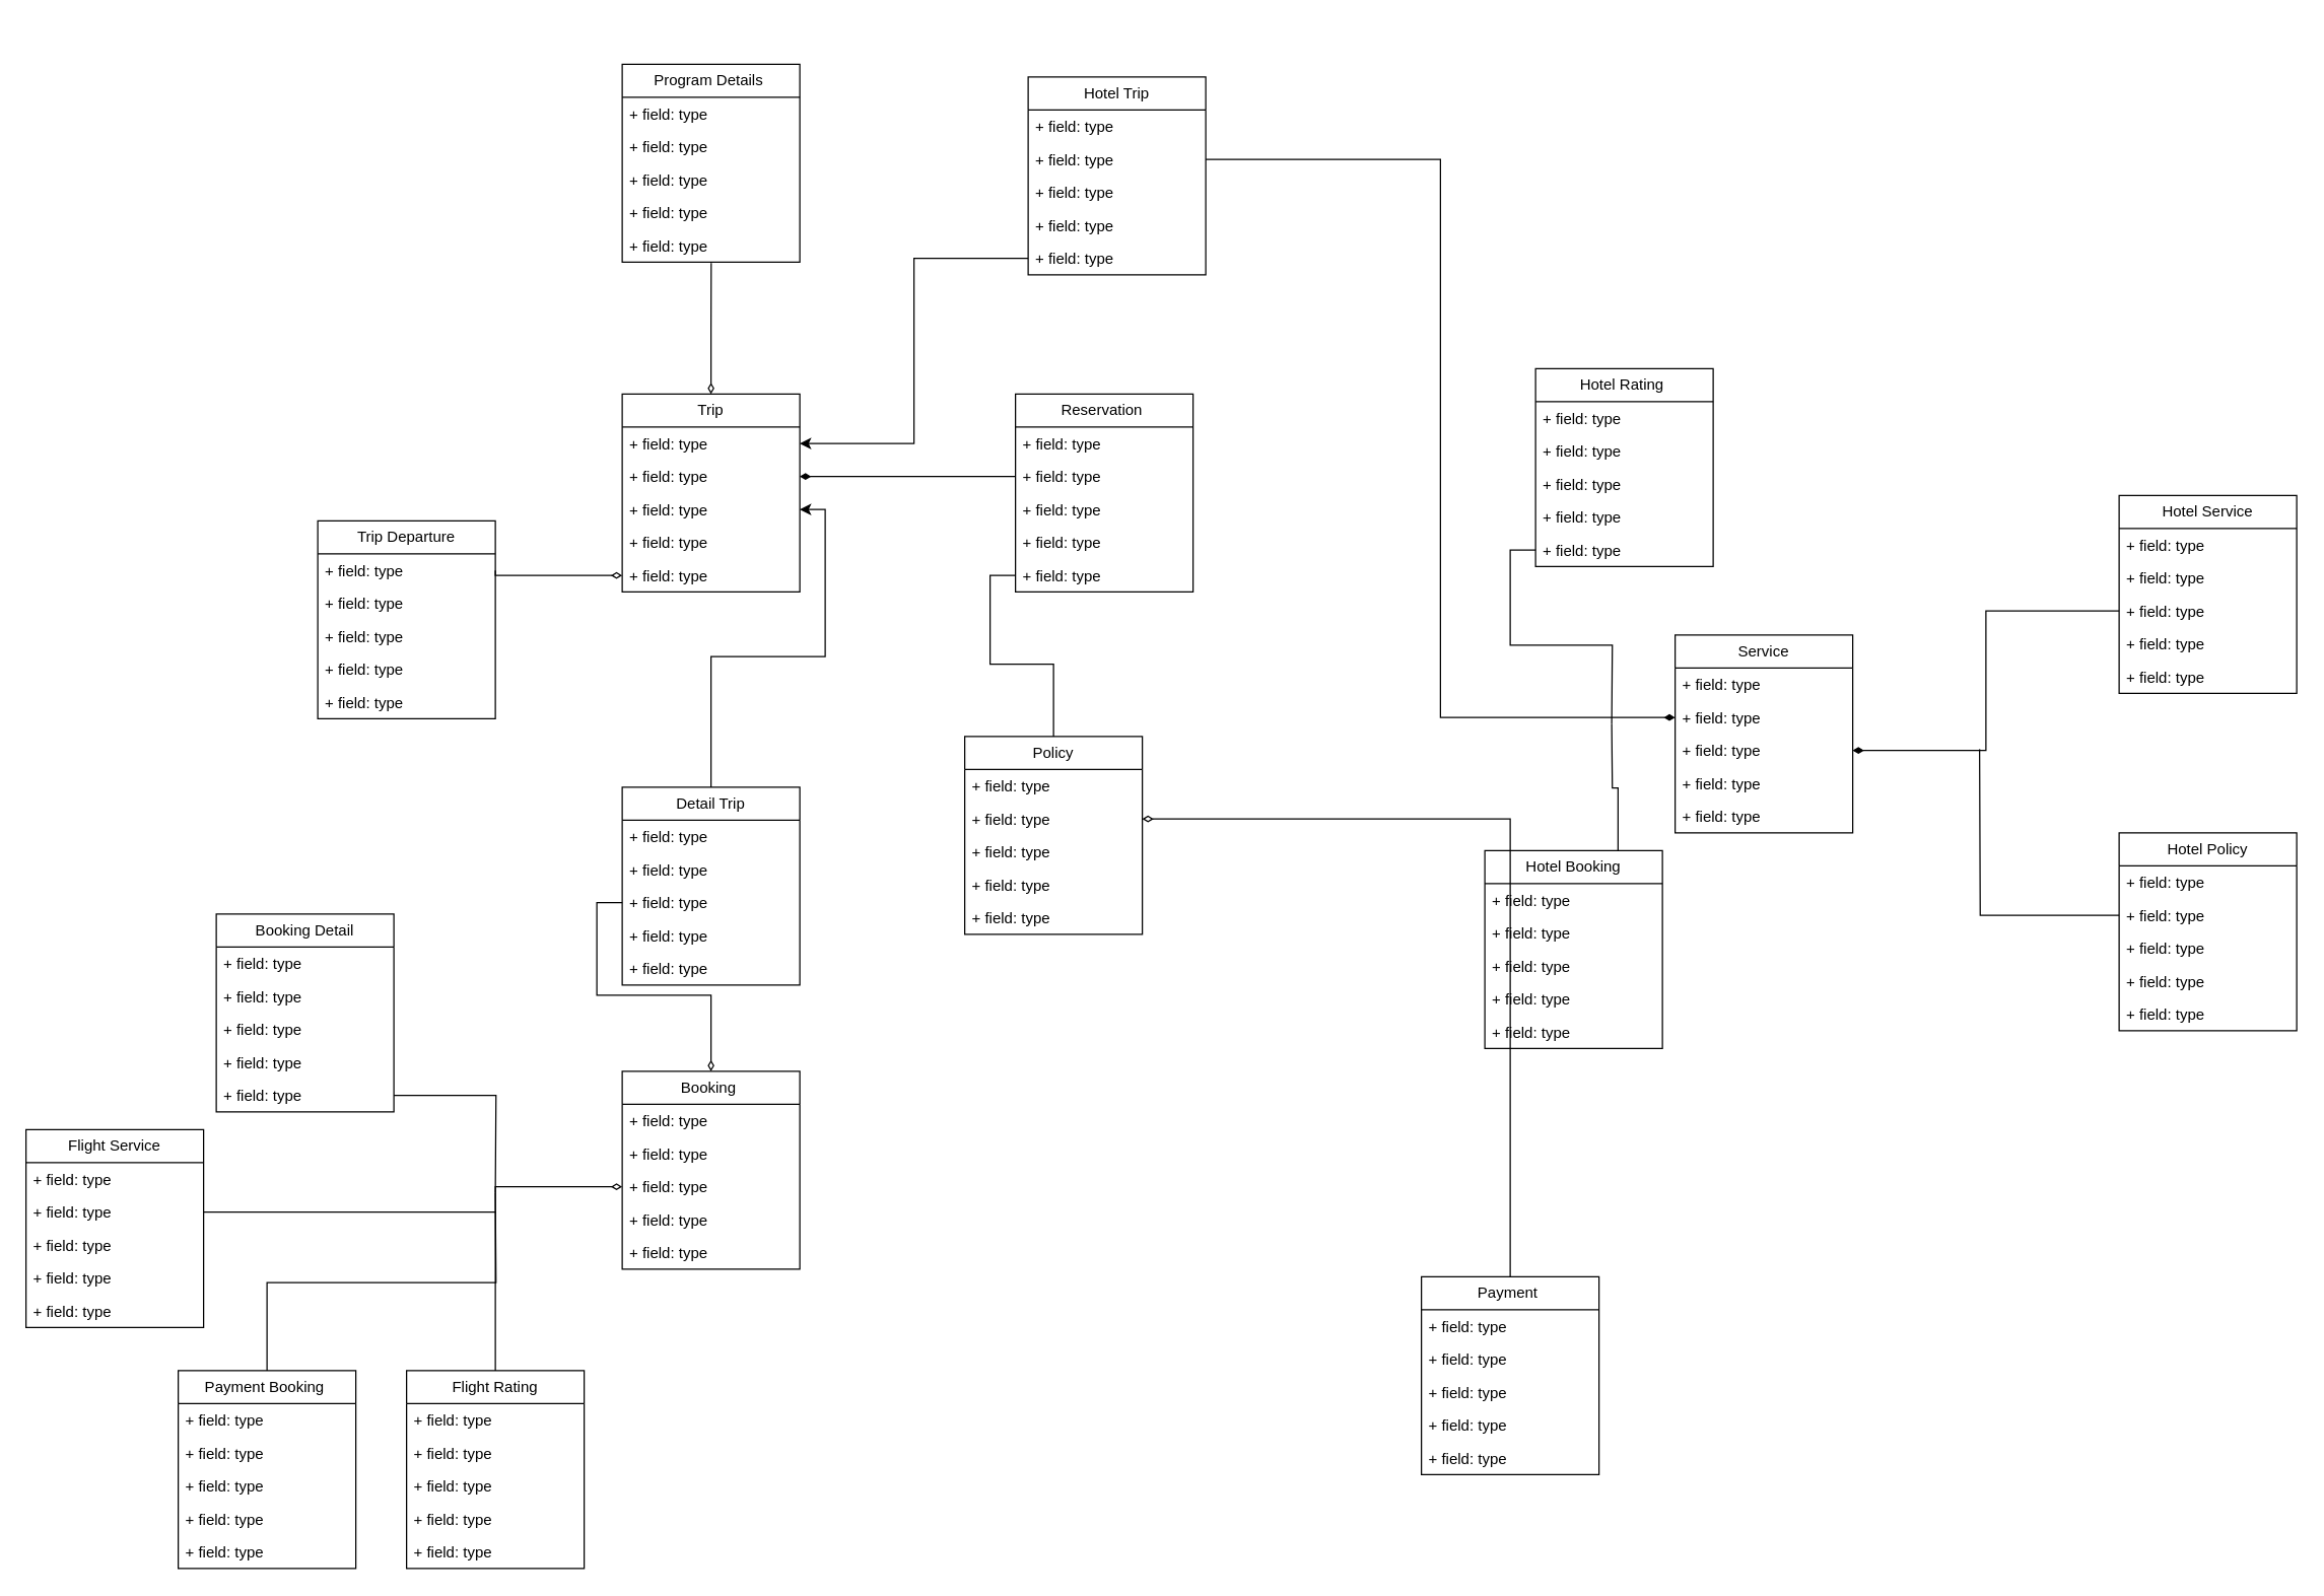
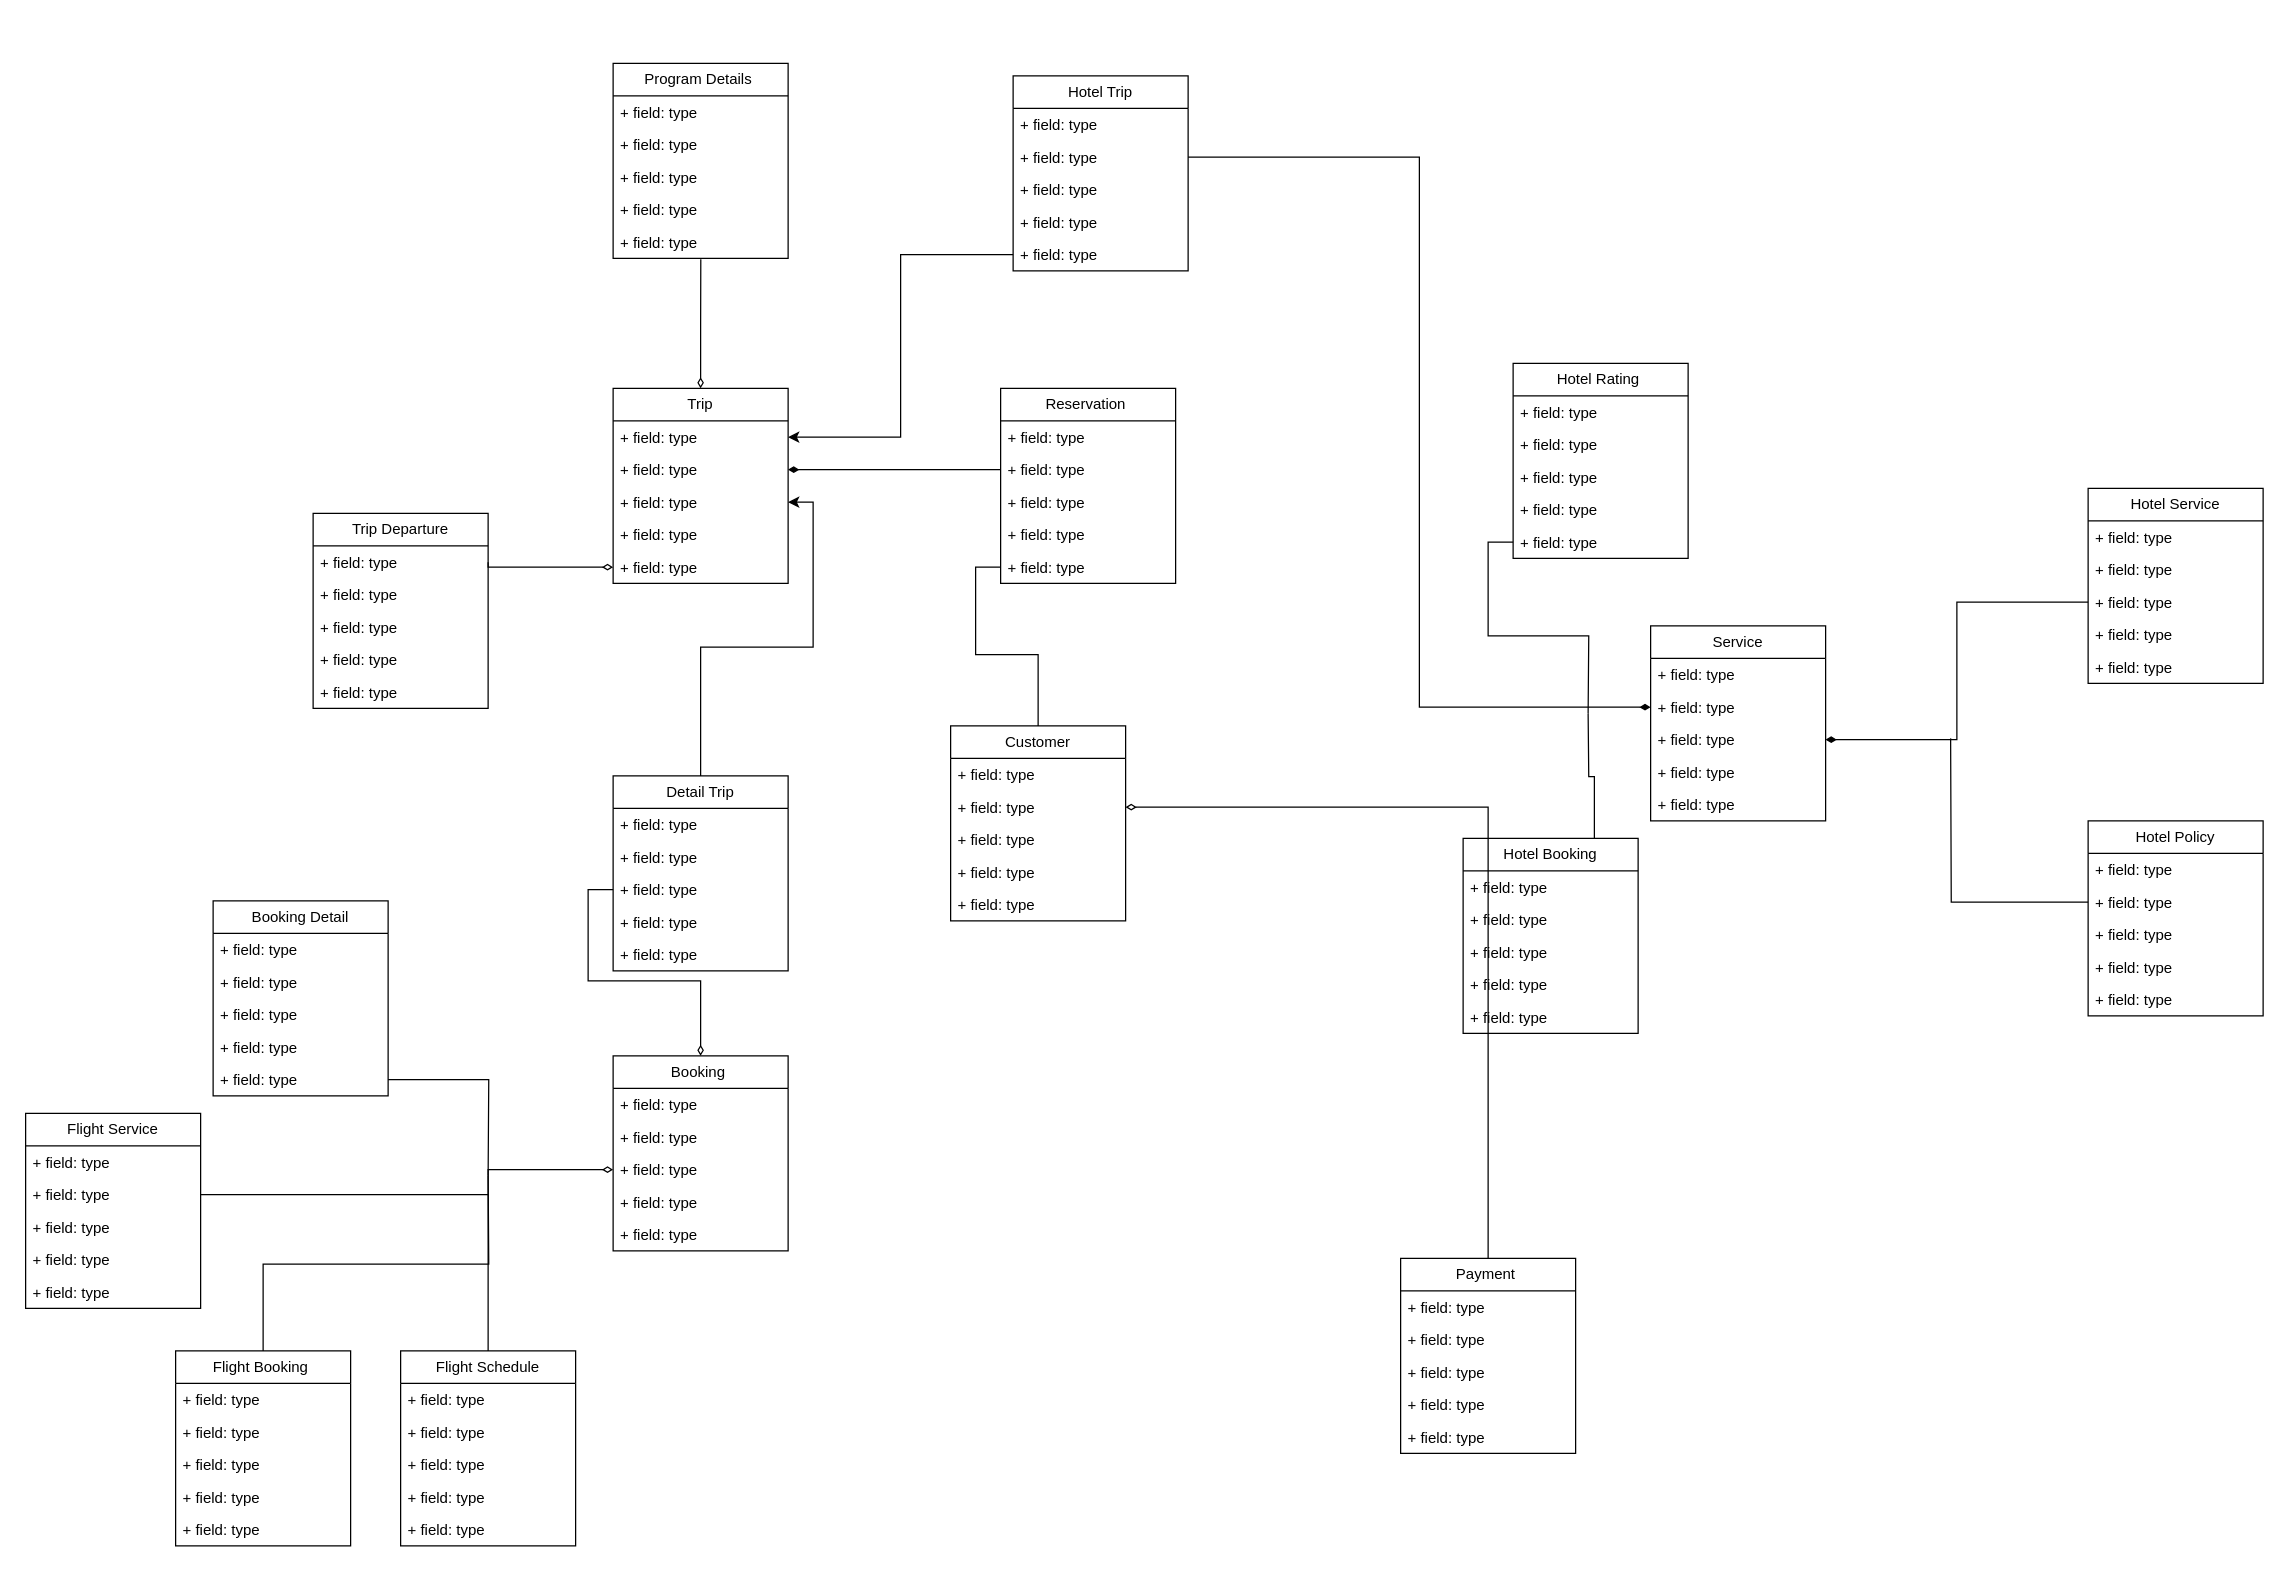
- <mxCell id="48" value="Policy" style="swimlane;fontStyle=0;childLayout=stackLayout;horizontal=1;startSize=26;fillColor=none;horizontalStack=0;resizeParent=1;resizeParentMax=0;resizeLast=0;collapsible=1;marginBottom=0;whiteSpace=wrap;html=1;" parent="1" vertex="1"><mxGeometry x="760" y="580" width="140" height="156" as="geometry" /></mxCell>
+ <mxCell id="48" value="Customer" style="swimlane;fontStyle=0;childLayout=stackLayout;horizontal=1;startSize=26;fillColor=none;horizontalStack=0;resizeParent=1;resizeParentMax=0;resizeLast=0;collapsible=1;marginBottom=0;whiteSpace=wrap;html=1;" parent="1" vertex="1"><mxGeometry x="760" y="580" width="140" height="156" as="geometry" /></mxCell>
- <mxCell id="107" value="Payment Booking&amp;nbsp;" style="swimlane;fontStyle=0;childLayout=stackLayout;horizontal=1;startSize=26;fillColor=none;horizontalStack=0;resizeParent=1;resizeParentMax=0;resizeLast=0;collapsible=1;marginBottom=0;whiteSpace=wrap;html=1;" parent="1" vertex="1"><mxGeometry x="140" y="1080" width="140" height="156" as="geometry" /></mxCell>
+ <mxCell id="107" value="Flight Booking&amp;nbsp;" style="swimlane;fontStyle=0;childLayout=stackLayout;horizontal=1;startSize=26;fillColor=none;horizontalStack=0;resizeParent=1;resizeParentMax=0;resizeLast=0;collapsible=1;marginBottom=0;whiteSpace=wrap;html=1;" parent="1" vertex="1"><mxGeometry x="140" y="1080" width="140" height="156" as="geometry" /></mxCell>
- <mxCell id="11" value="Flight Rating" style="swimlane;fontStyle=0;childLayout=stackLayout;horizontal=1;startSize=26;fillColor=none;horizontalStack=0;resizeParent=1;resizeParentMax=0;resizeLast=0;collapsible=1;marginBottom=0;whiteSpace=wrap;html=1;" parent="1" vertex="1"><mxGeometry x="320" y="1080" width="140" height="156" as="geometry" /></mxCell>
+ <mxCell id="11" value="Flight Schedule" style="swimlane;fontStyle=0;childLayout=stackLayout;horizontal=1;startSize=26;fillColor=none;horizontalStack=0;resizeParent=1;resizeParentMax=0;resizeLast=0;collapsible=1;marginBottom=0;whiteSpace=wrap;html=1;" parent="1" vertex="1"><mxGeometry x="320" y="1080" width="140" height="156" as="geometry" /></mxCell>
